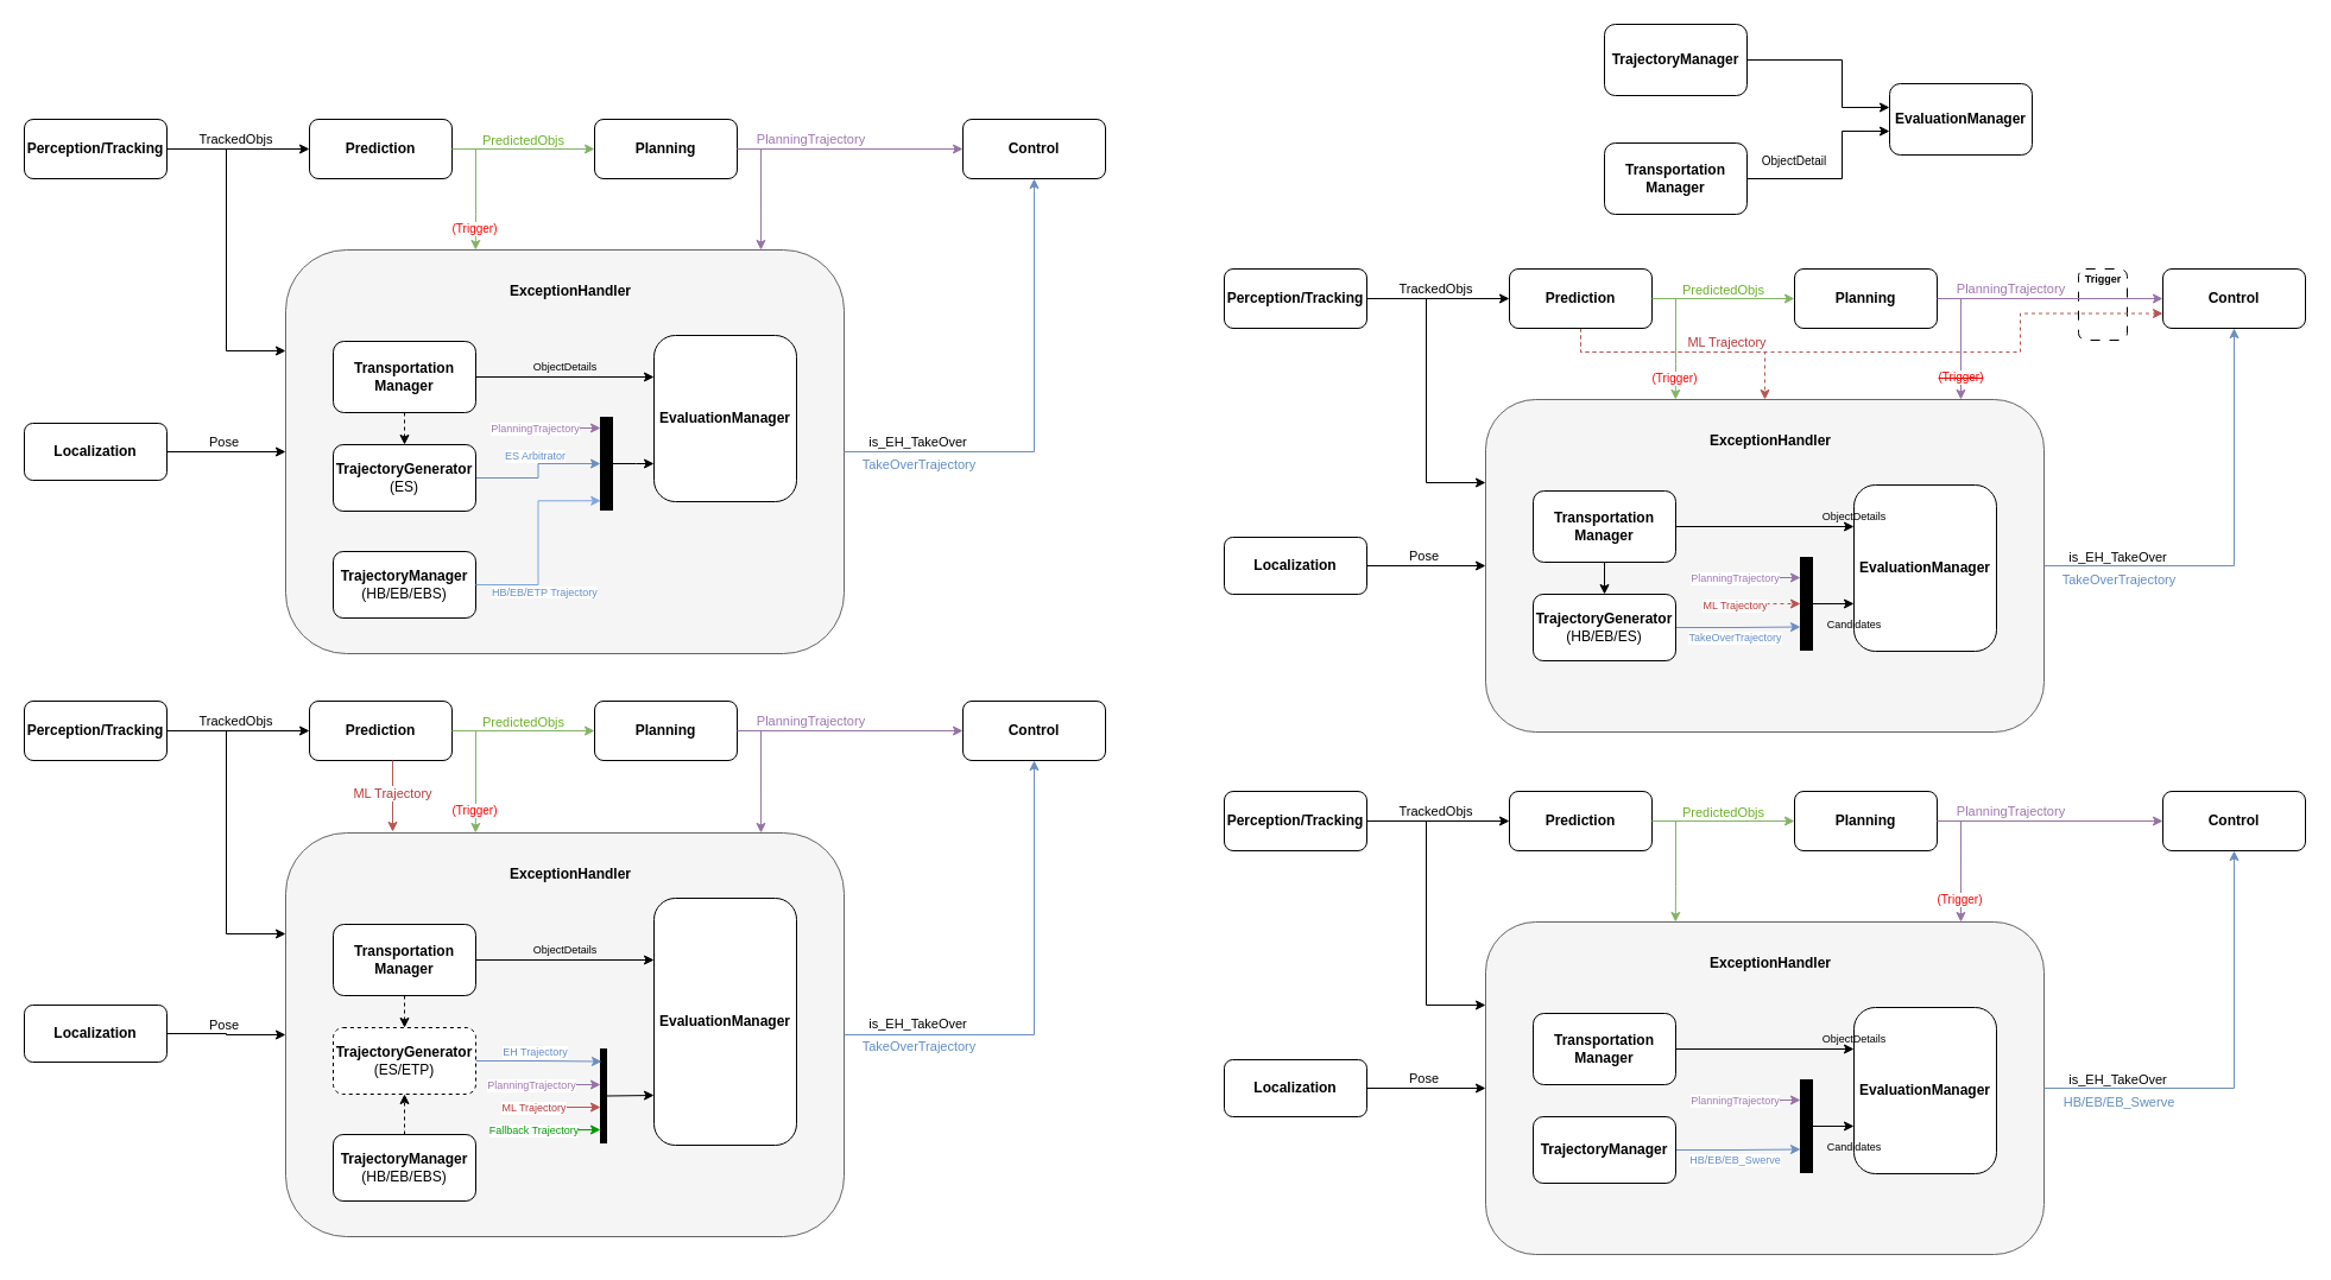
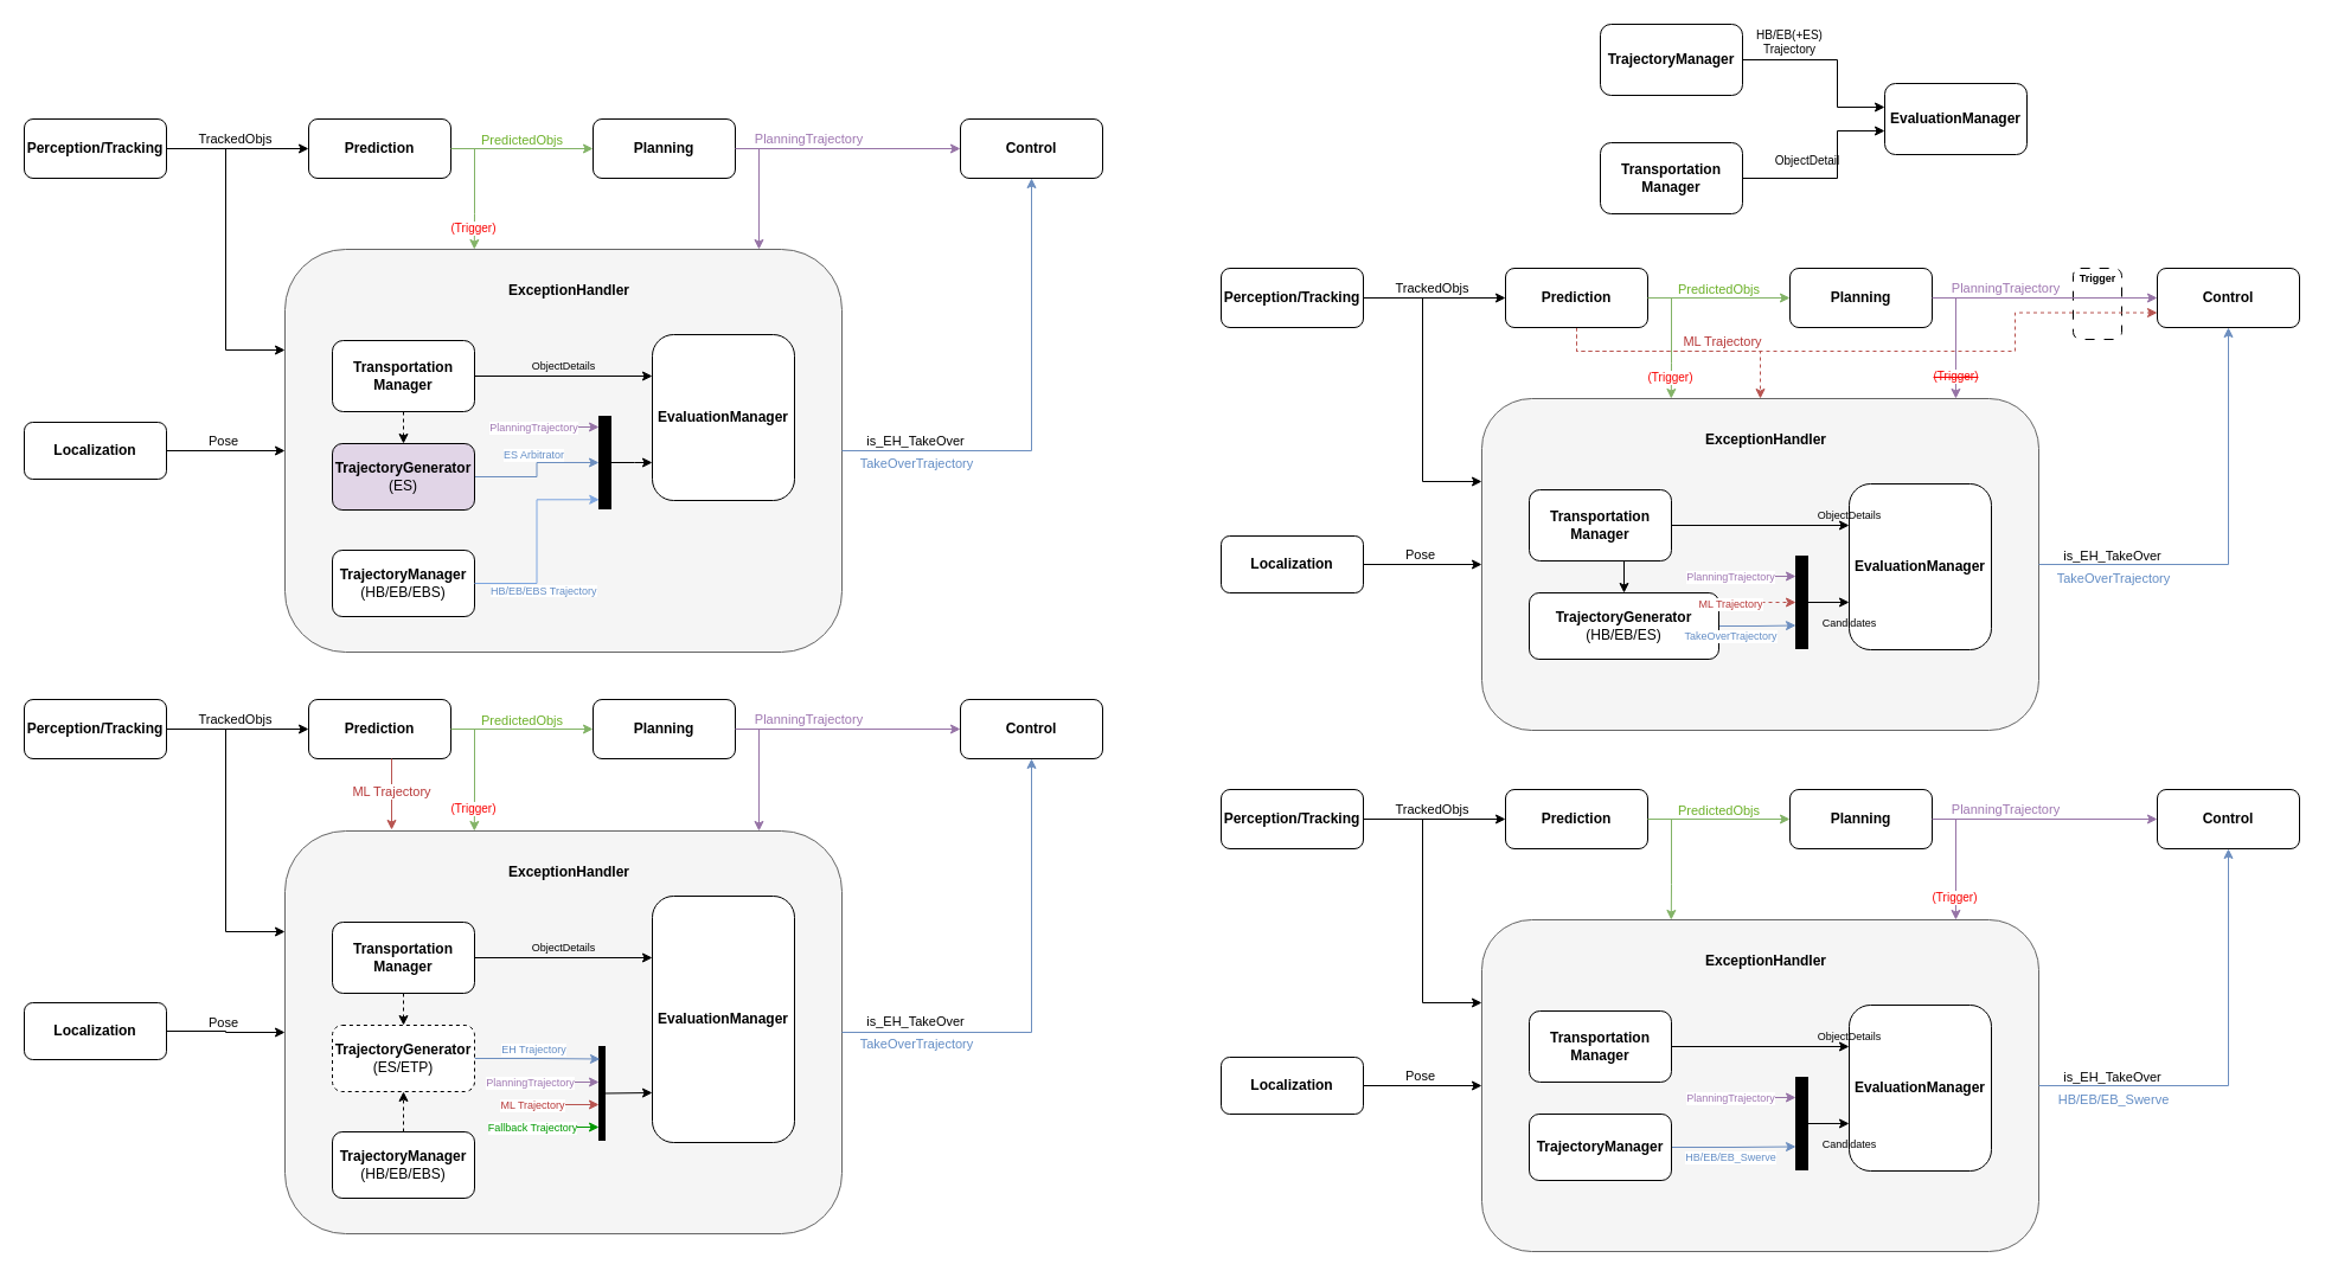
+ <mxCell id="52" value="HB/EB(+ES) Trajectory" style="text;html=1;align=center;verticalAlign=middle;whiteSpace=wrap;rounded=0;fontSize=10;" parent="1" vertex="1"><mxGeometry x="1480" y="20" width="60" height="30" as="geometry" /></mxCell>
- <mxCell id="53" value="ObjectDetail" style="text;html=1;align=center;verticalAlign=middle;whiteSpace=wrap;rounded=0;fontSize=10;" parent="1" vertex="1"><mxGeometry x="1480" y="120" width="60" height="30" as="geometry" /></mxCell>
+ <mxCell id="53" value="ObjectDetail" style="text;html=1;align=center;verticalAlign=middle;whiteSpace=wrap;rounded=0;fontSize=10;" parent="1" vertex="1"><mxGeometry x="1495" y="120" width="60" height="30" as="geometry" /></mxCell>
- <mxCell id="110" value="&lt;div&gt;&lt;b&gt;TrajectoryGenerator&lt;/b&gt;&lt;/div&gt;&lt;div&gt;(ES)&lt;/div&gt;" style="rounded=1;whiteSpace=wrap;html=1;" parent="105" vertex="1"><mxGeometry x="40" y="164" width="120" height="56" as="geometry" /></mxCell>
+ <mxCell id="110" value="&lt;div&gt;&lt;b&gt;TrajectoryGenerator&lt;/b&gt;&lt;/div&gt;&lt;div&gt;(ES)&lt;/div&gt;" style="rounded=1;whiteSpace=wrap;html=1;fillColor=#e1d5e7;" parent="105" vertex="1"><mxGeometry x="40" y="164" width="120" height="56" as="geometry" /></mxCell>
- <mxCell id="122" value="&lt;span style=&quot;color: rgb(99, 141, 197); font-family: Helvetica; font-size: 9px; font-style: normal; font-variant-ligatures: normal; font-variant-caps: normal; font-weight: 400; letter-spacing: normal; orphans: 2; text-align: center; text-indent: 0px; text-transform: none; widows: 2; word-spacing: 0px; -webkit-text-stroke-width: 0px; white-space: nowrap; background-color: rgb(255, 255, 255); text-decoration-thickness: initial; text-decoration-style: initial; text-decoration-color: initial; display: inline !important; float: none;&quot;&gt;HB/EB/ETP Trajectory&lt;/span&gt;" style="text;whiteSpace=wrap;html=1;" parent="105" vertex="1"><mxGeometry x="172" y="274" width="91" height="26" as="geometry" /></mxCell>
+ <mxCell id="122" value="&lt;span style=&quot;color: rgb(99, 141, 197); font-family: Helvetica; font-size: 9px; font-style: normal; font-variant-ligatures: normal; font-variant-caps: normal; font-weight: 400; letter-spacing: normal; orphans: 2; text-align: center; text-indent: 0px; text-transform: none; widows: 2; word-spacing: 0px; -webkit-text-stroke-width: 0px; white-space: nowrap; background-color: rgb(255, 255, 255); text-decoration-thickness: initial; text-decoration-style: initial; text-decoration-color: initial; display: inline !important; float: none;&quot;&gt;HB/EB/EBS Trajectory&lt;/span&gt;" style="text;whiteSpace=wrap;html=1;" parent="105" vertex="1"><mxGeometry x="172" y="274" width="91" height="26" as="geometry" /></mxCell>
- <mxCell id="30" value="&lt;div&gt;&lt;b&gt;TrajectoryGenerator&lt;/b&gt;&lt;/div&gt;&lt;div&gt;(HB/EB/ES)&lt;/div&gt;" style="rounded=1;whiteSpace=wrap;html=1;" parent="26" vertex="1"><mxGeometry x="40" y="164" width="120" height="56" as="geometry" /></mxCell>
+ <mxCell id="30" value="&lt;div&gt;&lt;b&gt;TrajectoryGenerator&lt;/b&gt;&lt;/div&gt;&lt;div&gt;(HB/EB/ES)&lt;/div&gt;" style="rounded=1;whiteSpace=wrap;html=1;" parent="26" vertex="1"><mxGeometry x="40" y="164" width="160" height="56" as="geometry" /></mxCell>
